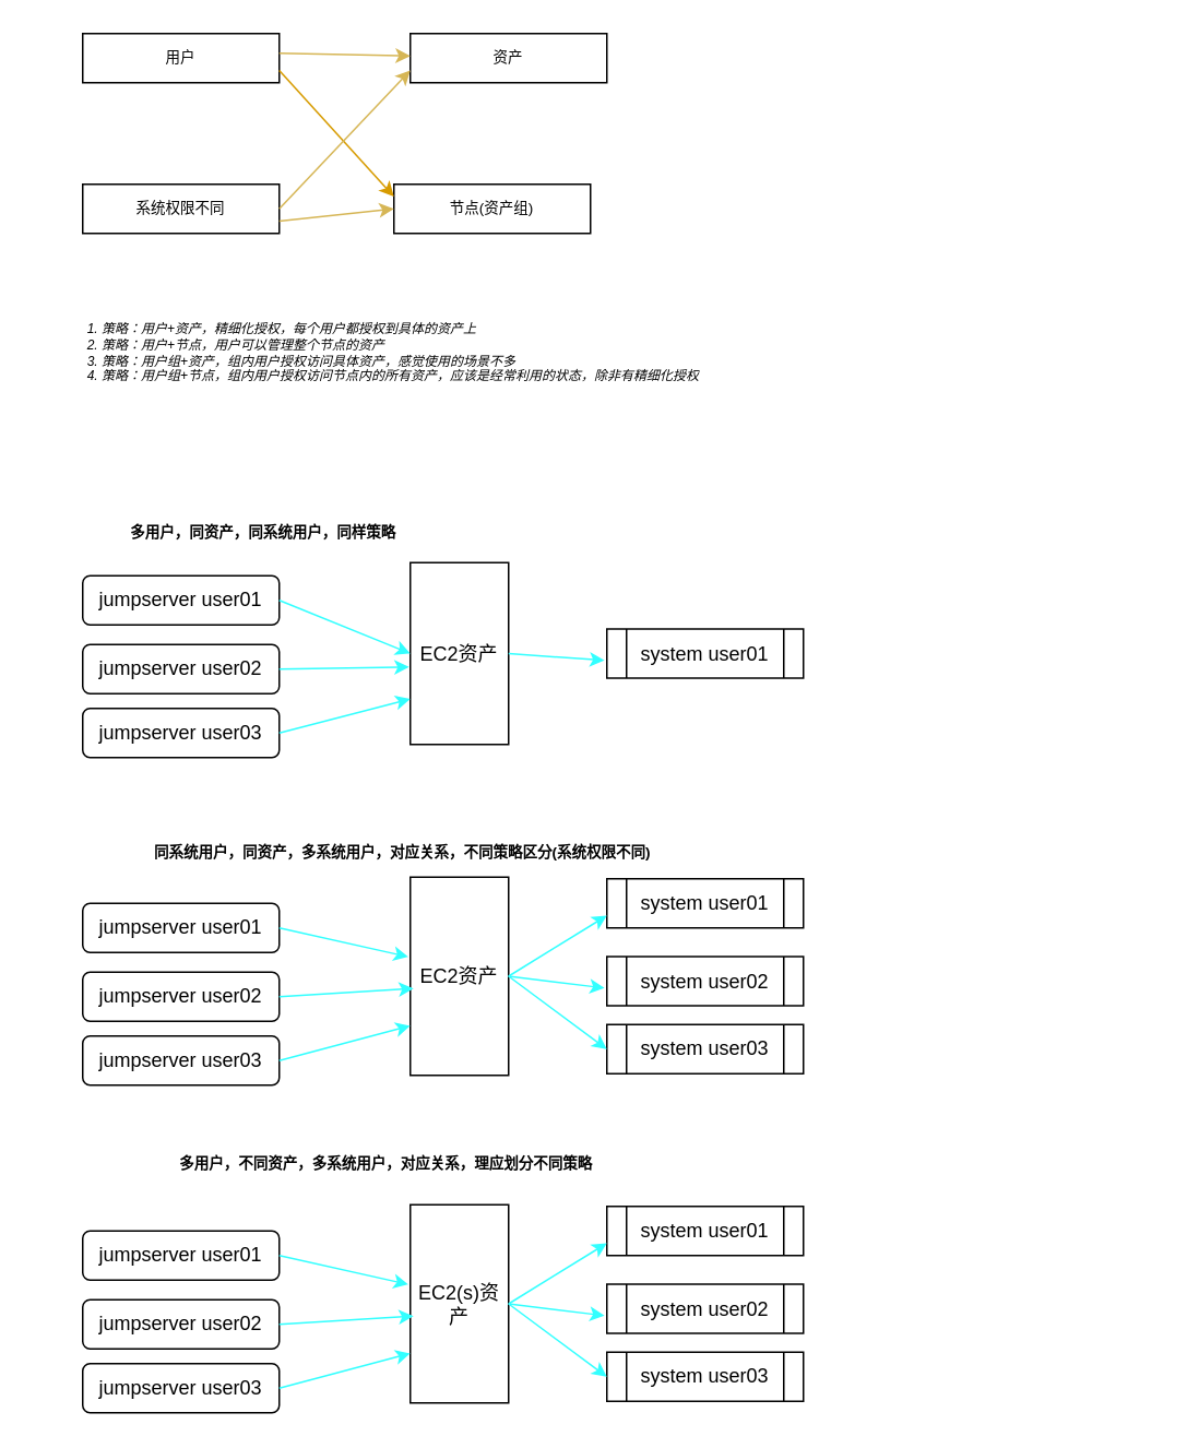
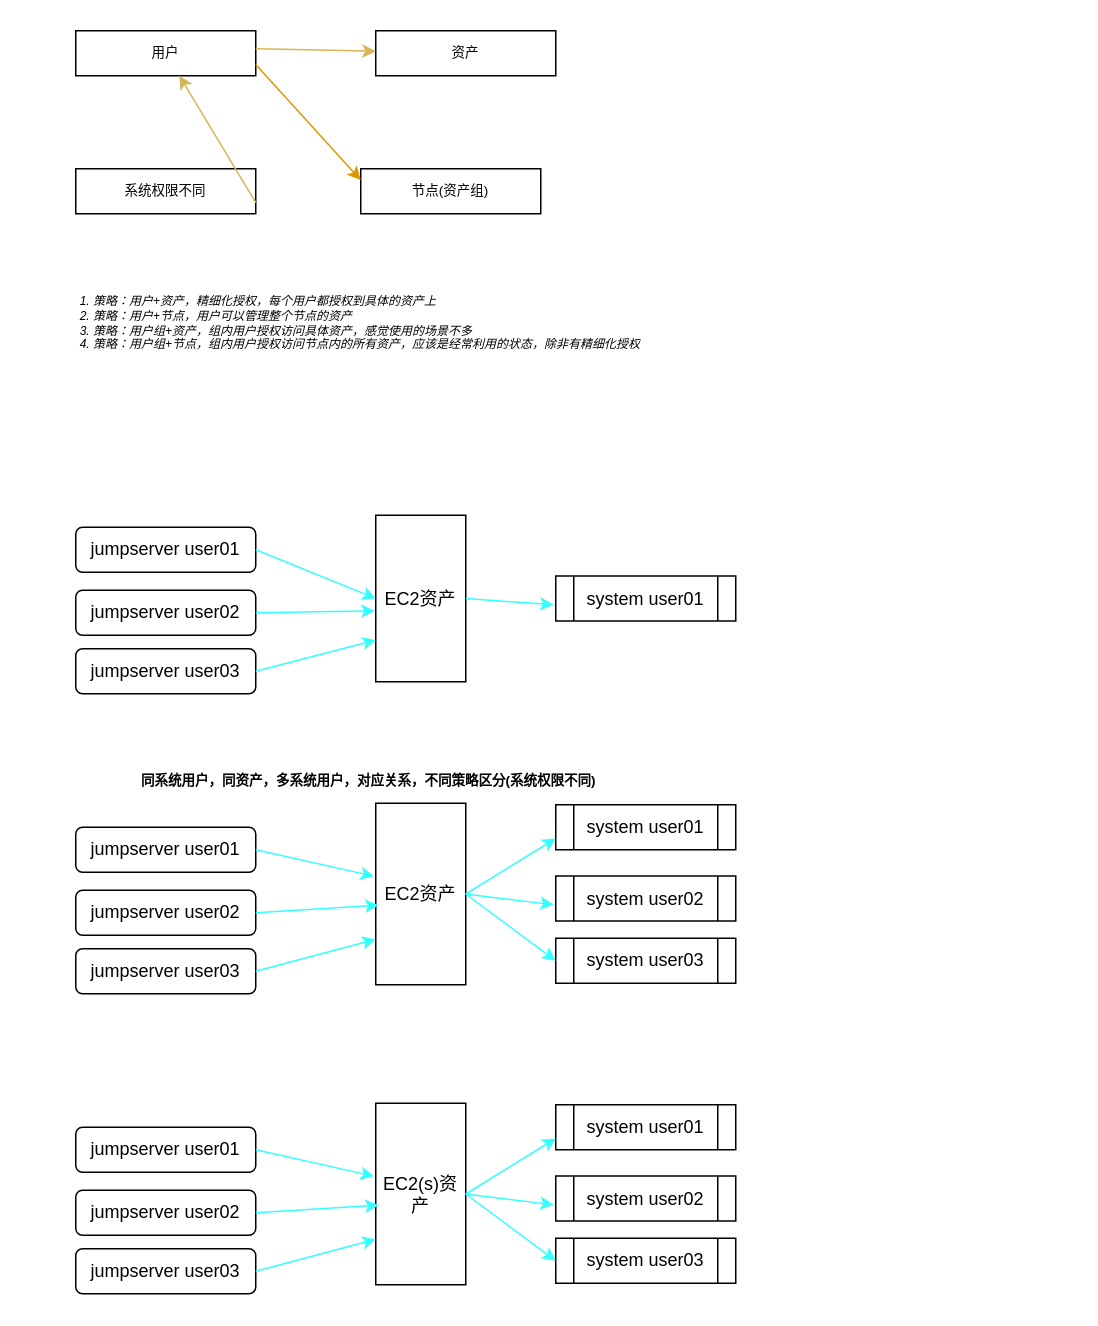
- <mxCell id="47" value="" style="endArrow=classic;html=1;rounded=1;fillColor=#fff2cc;strokeColor=#d6b656;exitX=1;exitY=0.5;exitDx=0;exitDy=0;entryX=0;entryY=0.75;entryDx=0;entryDy=0;" edge="1" parent="1" source="41" target="43"><mxGeometry width="50" height="50" relative="1" as="geometry"><mxPoint x="190" y="52" as="sourcePoint" /><mxPoint x="270" y="53.714" as="targetPoint" /></mxGeometry></mxCell>
- <mxCell id="46" value="" style="endArrow=classic;html=1;rounded=1;fillColor=#fff2cc;strokeColor=#d6b656;exitX=1;exitY=0.75;exitDx=0;exitDy=0;entryX=0;entryY=0.5;entryDx=0;entryDy=0;" edge="1" parent="1" source="41" target="42"><mxGeometry width="50" height="50" relative="1" as="geometry"><mxPoint x="170" y="128" as="sourcePoint" /><mxPoint x="260" y="127.714" as="targetPoint" /></mxGeometry></mxCell>
+ <mxCell id="46" value="" style="endArrow=classic;html=1;rounded=1;fillColor=#fff2cc;strokeColor=#d6b656;exitX=1;exitY=0.75;exitDx=0;exitDy=0;" edge="1" parent="1" source="41" target="40"><mxGeometry width="50" height="50" relative="1" as="geometry"><mxPoint x="170" y="128" as="sourcePoint" /><mxPoint x="260" y="127.714" as="targetPoint" /></mxGeometry></mxCell>
- <mxCell id="11" value="多用户，同资产，同系统用户，同样策略" style="text;strokeColor=none;fillColor=none;html=1;fontSize=9;fontStyle=1;verticalAlign=middle;align=center;" vertex="1" parent="1"><mxGeometry x="50" y="309.5" width="220" height="30" as="geometry" /></mxCell>
- <mxCell id="39" value="多用户，不同资产，多系统用户，对应关系，理应划分不同策略" style="text;strokeColor=none;fillColor=none;html=1;fontSize=9;fontStyle=1;verticalAlign=middle;align=center;" vertex="1" parent="1"><mxGeometry x="50" y="694.5" width="370" height="30" as="geometry" /></mxCell>
